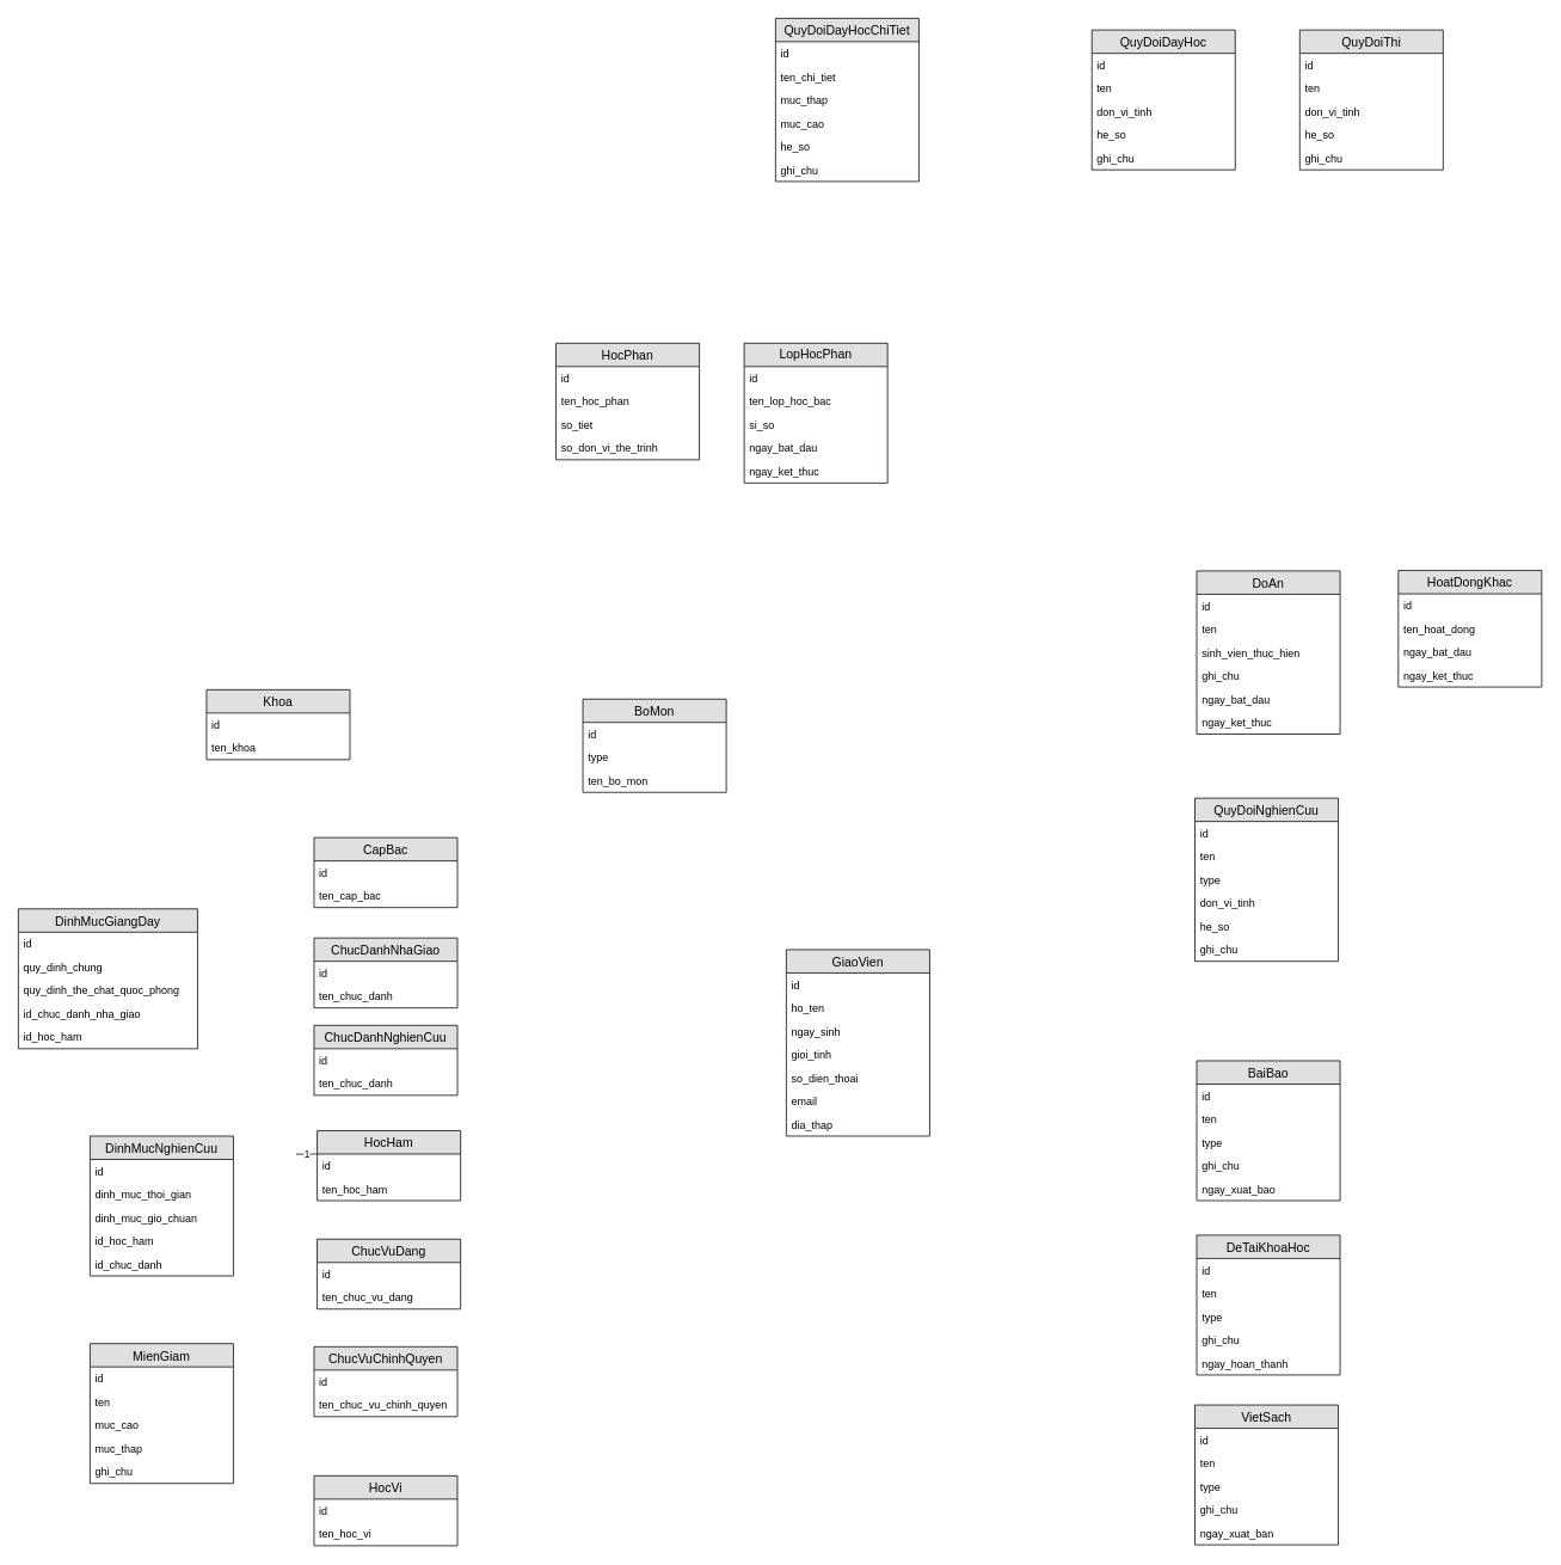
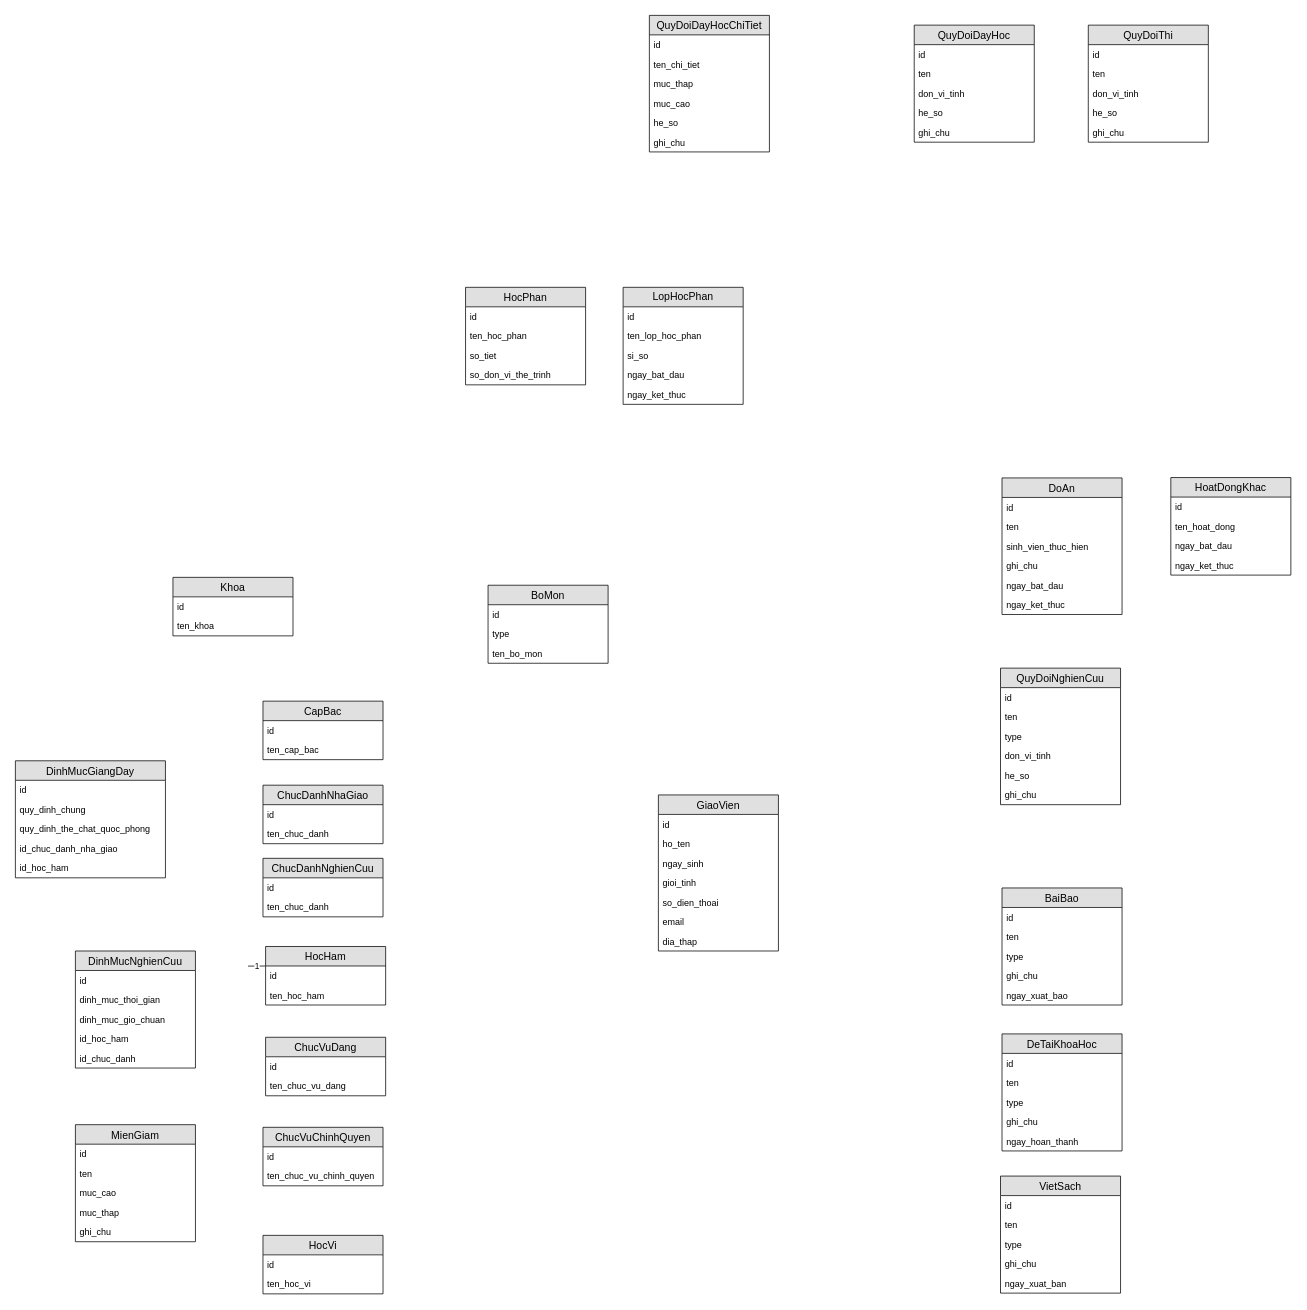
- <mxCell id="120" value="ten_lop_hoc_bac" style="text;strokeColor=none;fillColor=none;spacingLeft=4;spacingRight=4;overflow=hidden;rotatable=0;points=[[0,0.5],[1,0.5]];portConstraint=eastwest;fontSize=12;" vertex="1" parent="118"><mxGeometry y="52" width="160" height="26" as="geometry" /></mxCell>
+ <mxCell id="120" value="ten_lop_hoc_phan" style="text;strokeColor=none;fillColor=none;spacingLeft=4;spacingRight=4;overflow=hidden;rotatable=0;points=[[0,0.5],[1,0.5]];portConstraint=eastwest;fontSize=12;" vertex="1" parent="118"><mxGeometry y="52" width="160" height="26" as="geometry" /></mxCell>
